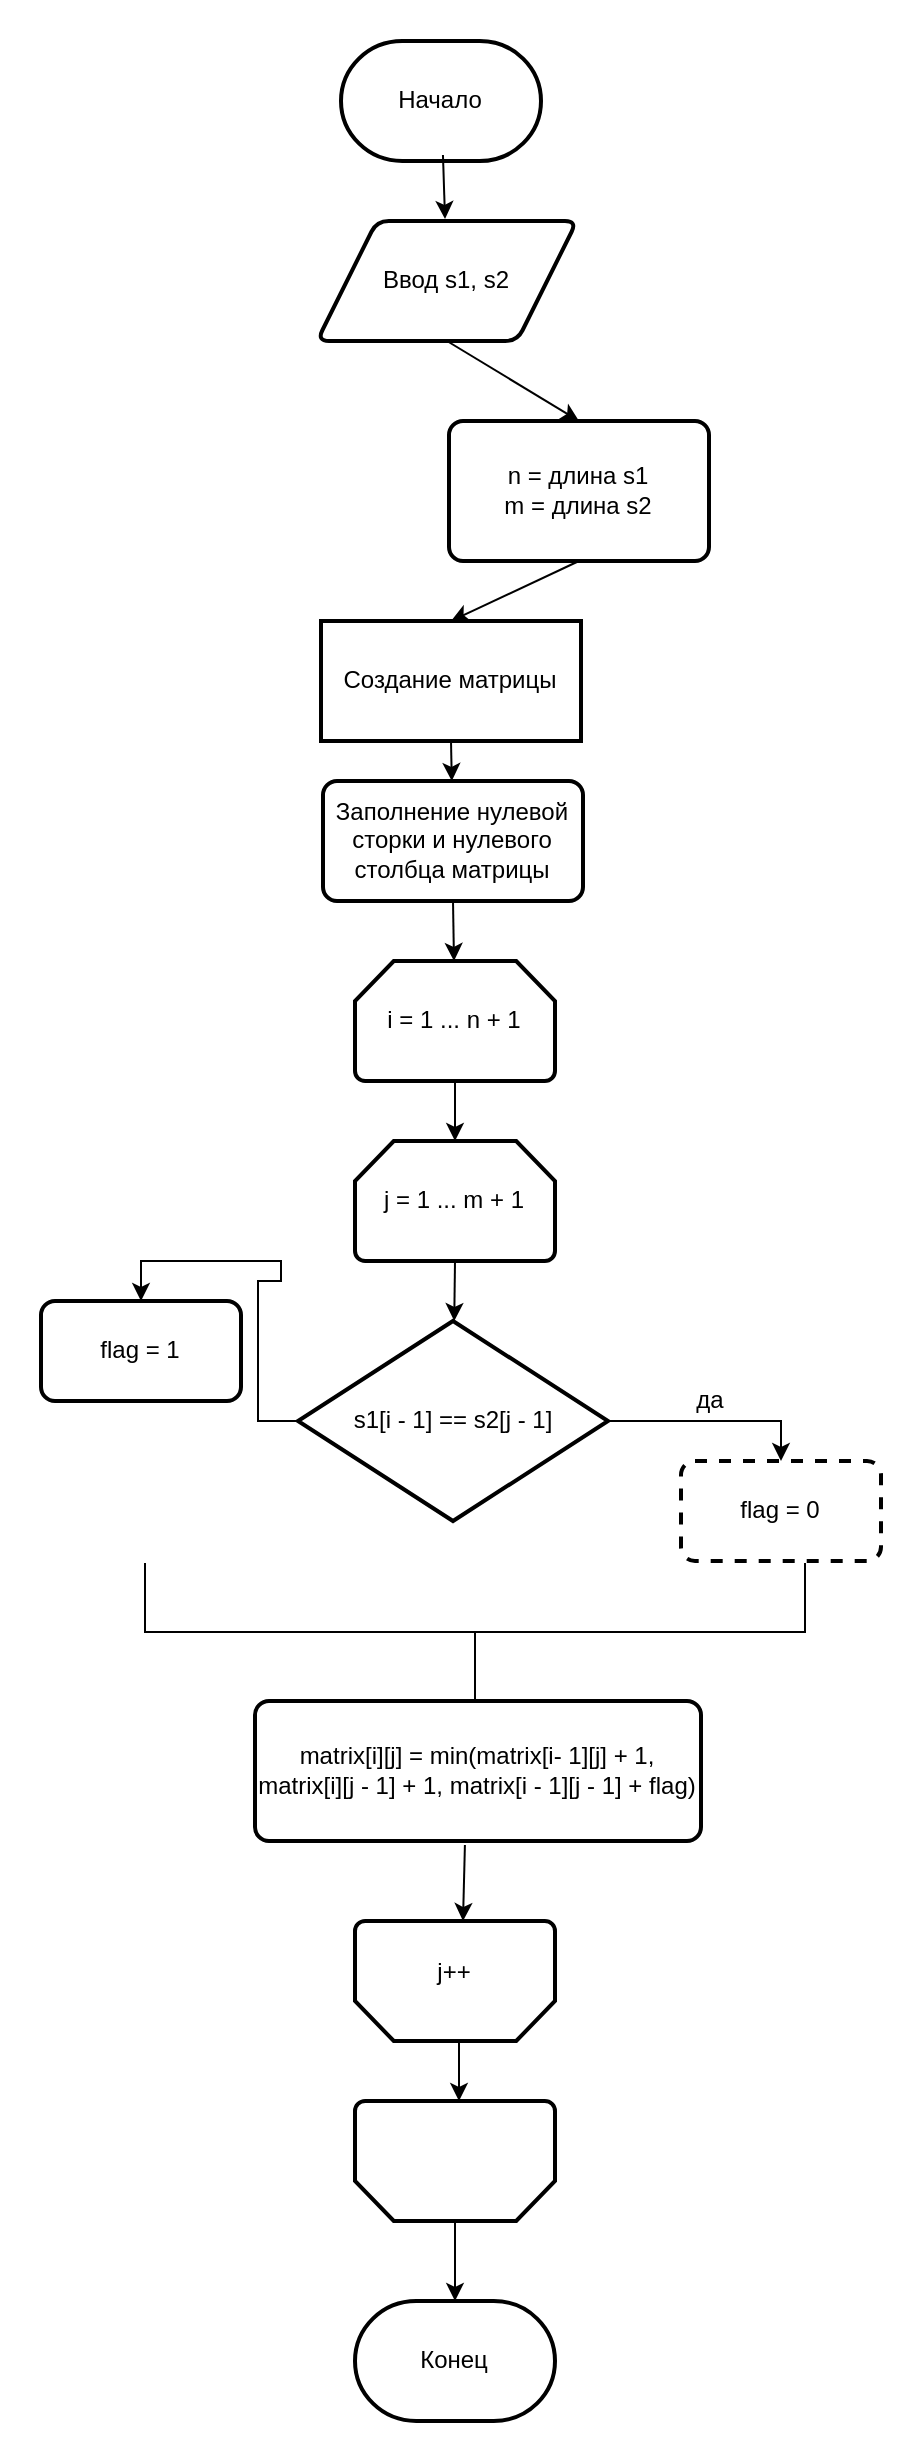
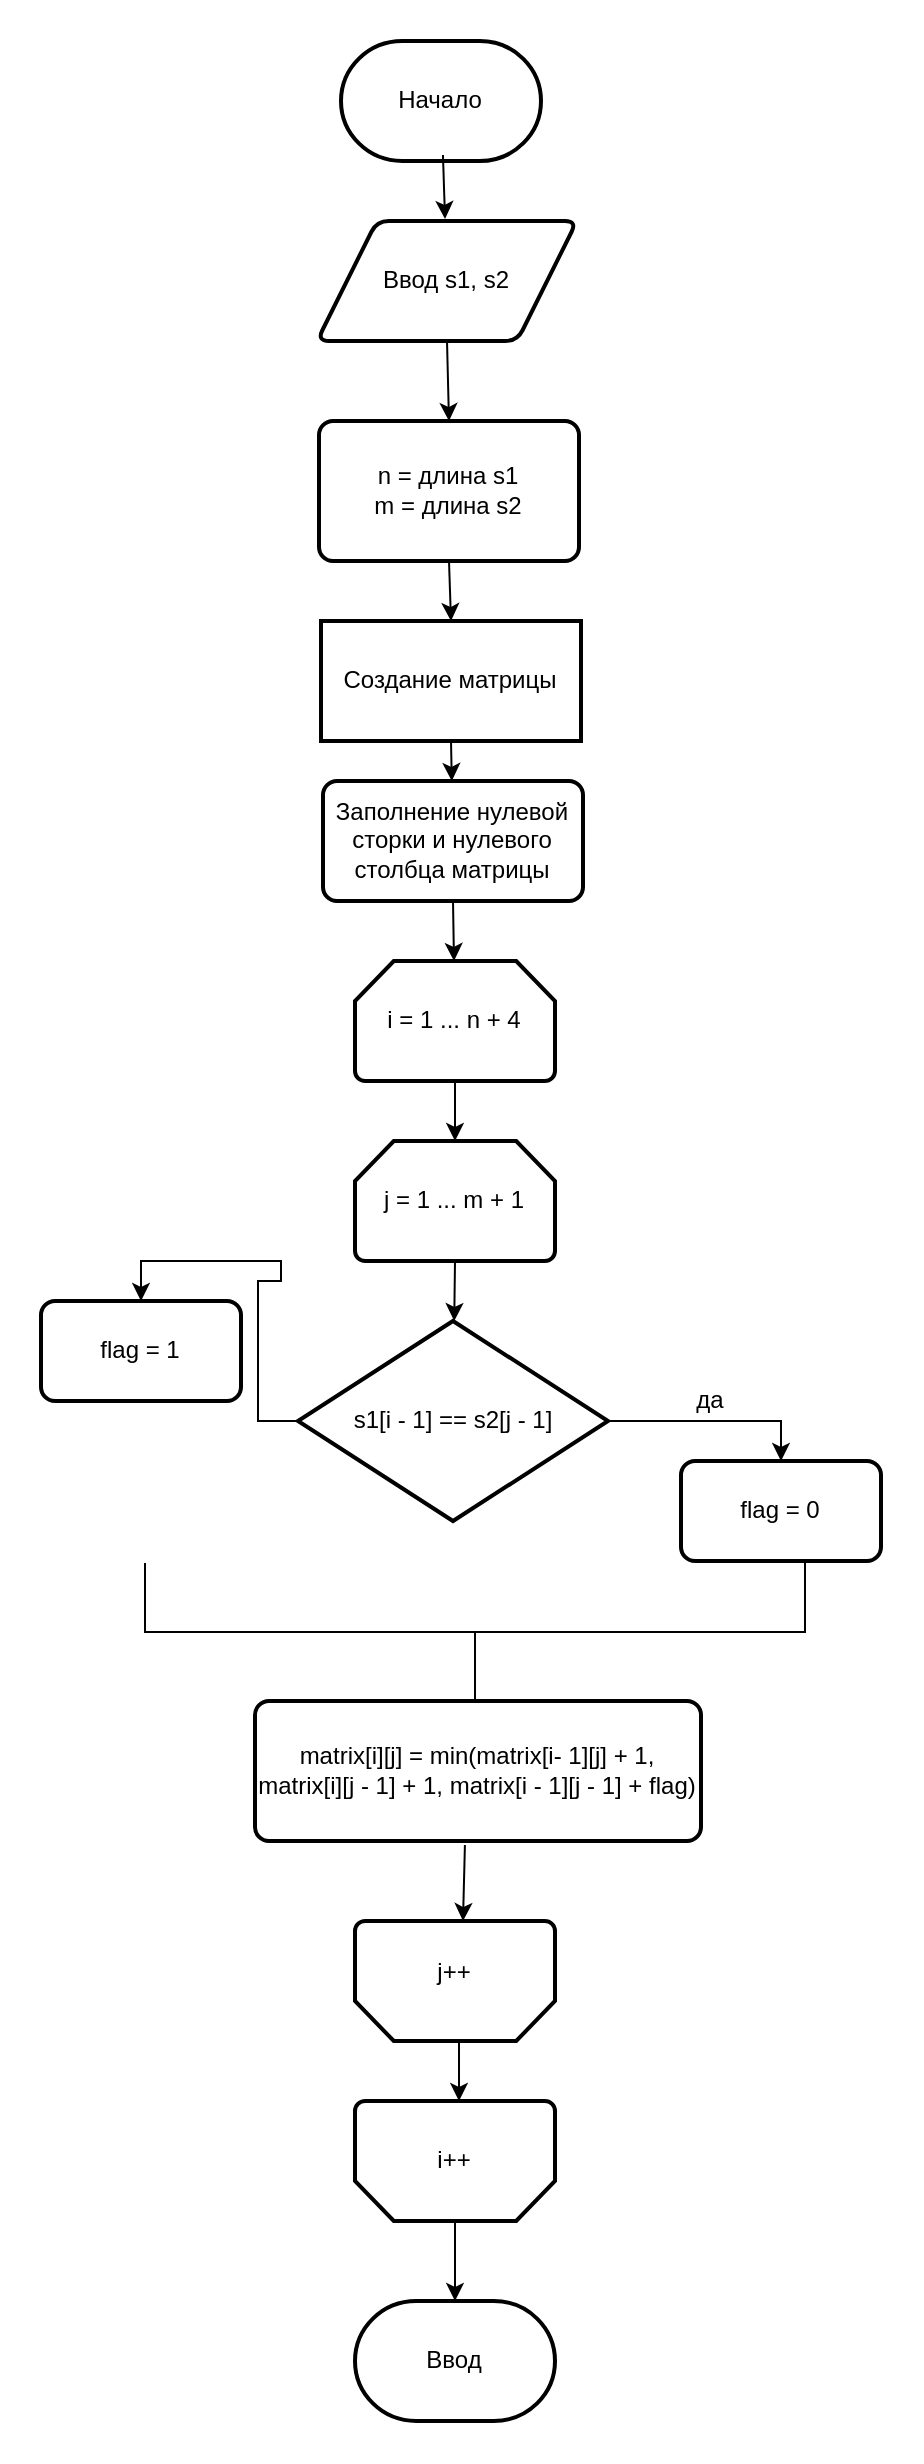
- <mxCell id="5" value="n = длина s1&lt;br&gt;m = длина s2" style="rounded=1;whiteSpace=wrap;html=1;absoluteArcSize=1;arcSize=14;strokeWidth=2;" parent="1" vertex="1"><mxGeometry x="224" y="210" width="130" height="70" as="geometry" /></mxCell>
+ <mxCell id="5" value="n = длина s1&lt;br&gt;m = длина s2" style="rounded=1;whiteSpace=wrap;html=1;absoluteArcSize=1;arcSize=14;strokeWidth=2;" parent="1" vertex="1"><mxGeometry x="159" y="210" width="130" height="70" as="geometry" /></mxCell>
- <mxCell id="9" value="i = 1 ... n + 1" style="strokeWidth=2;html=1;shape=mxgraph.flowchart.loop_limit;whiteSpace=wrap;" parent="1" vertex="1"><mxGeometry x="177" y="480" width="100" height="60" as="geometry" /></mxCell>
+ <mxCell id="9" value="i = 1 ... n + 4" style="strokeWidth=2;html=1;shape=mxgraph.flowchart.loop_limit;whiteSpace=wrap;" parent="1" vertex="1"><mxGeometry x="177" y="480" width="100" height="60" as="geometry" /></mxCell>
- <mxCell id="19" value="flag = 0" style="rounded=1;whiteSpace=wrap;html=1;absoluteArcSize=1;arcSize=14;strokeWidth=2;dashed=1;" parent="1" vertex="1"><mxGeometry x="340" y="730" width="100" height="50" as="geometry" /></mxCell>
+ <mxCell id="19" value="flag = 0" style="rounded=1;whiteSpace=wrap;html=1;absoluteArcSize=1;arcSize=14;strokeWidth=2;" parent="1" vertex="1"><mxGeometry x="340" y="730" width="100" height="50" as="geometry" /></mxCell>
+ <mxCell id="26" value="i++" style="text;html=1;strokeColor=none;fillColor=none;align=center;verticalAlign=middle;whiteSpace=wrap;rounded=0;" parent="1" vertex="1"><mxGeometry x="207" y="1070" width="40" height="20" as="geometry" /></mxCell>
- <mxCell id="28" value="Конец" style="strokeWidth=2;html=1;shape=mxgraph.flowchart.terminator;whiteSpace=wrap;" parent="1" vertex="1"><mxGeometry x="177" y="1150" width="100" height="60" as="geometry" /></mxCell>
+ <mxCell id="28" value="Ввод" style="strokeWidth=2;html=1;shape=mxgraph.flowchart.terminator;whiteSpace=wrap;" parent="1" vertex="1"><mxGeometry x="177" y="1150" width="100" height="60" as="geometry" /></mxCell>
